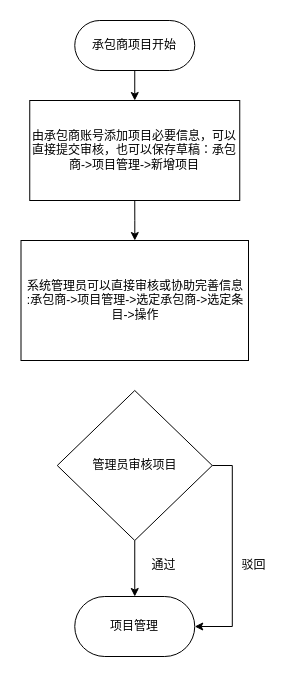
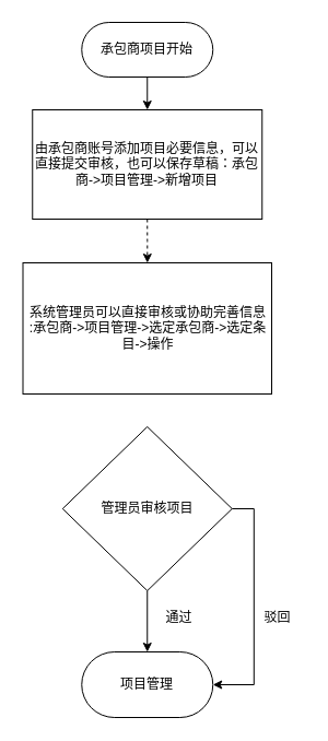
- <mxCell id="4" style="edgeStyle=orthogonalEdgeStyle;rounded=0;orthogonalLoop=1;jettySize=auto;html=1;exitX=0.5;exitY=0;exitDx=0;exitDy=0;" edge="1" parent="1" source="5" target="6"><mxGeometry relative="1" as="geometry"><mxPoint x="88" y="200" as="targetPoint" /></mxGeometry></mxCell>
+ <mxCell id="4" style="edgeStyle=orthogonalEdgeStyle;rounded=0;orthogonalLoop=1;jettySize=auto;html=1;exitX=0.5;exitY=0;exitDx=0;exitDy=0;dashed=1;" edge="1" parent="1" source="5" target="6"><mxGeometry relative="1" as="geometry"><mxPoint x="88" y="200" as="targetPoint" /></mxGeometry></mxCell>
